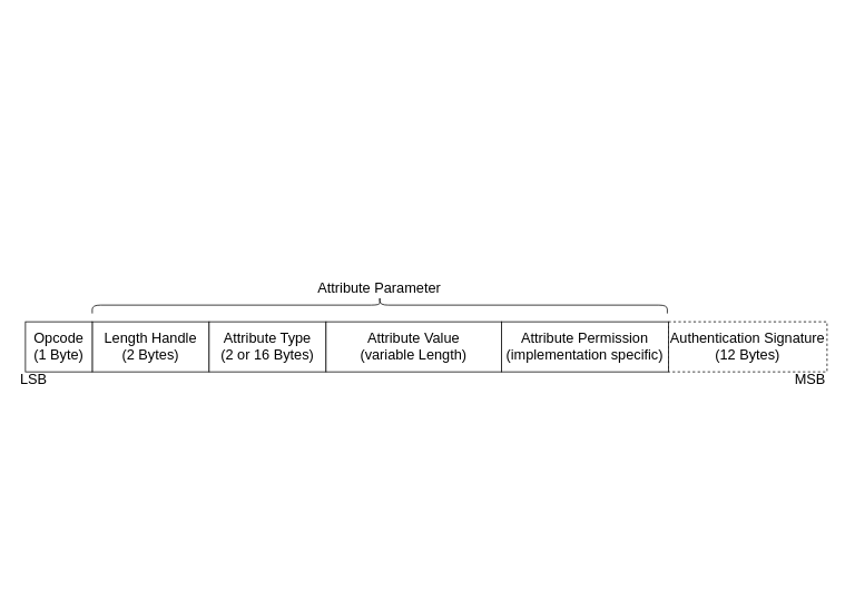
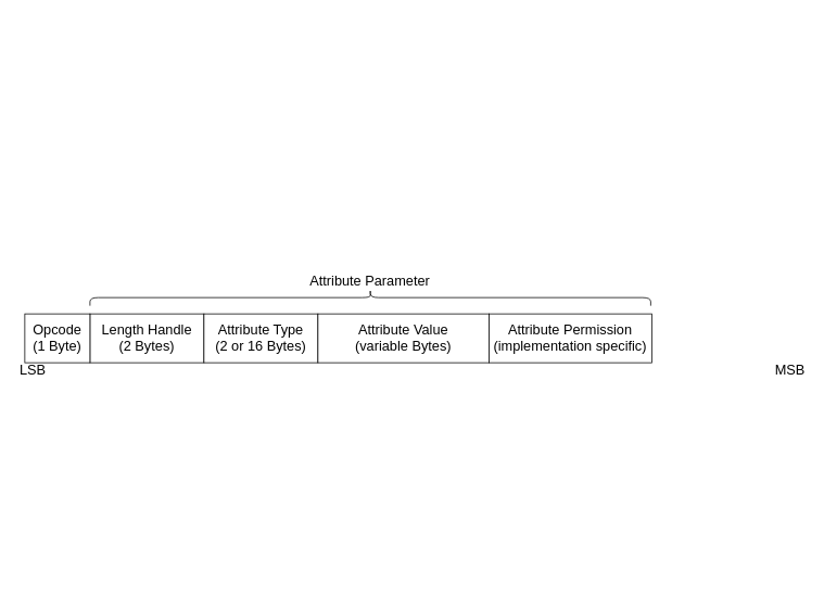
- <mxCell id="10" value="&lt;font style=&quot;font-size: 17px;&quot;&gt;Attribute Value&lt;br style=&quot;font-size: 17px;&quot;&gt;(variable Length)&lt;/font&gt;" style="rounded=0;whiteSpace=wrap;html=1;fontSize=17;" parent="1" vertex="1"><mxGeometry x="390" y="385" width="210" height="60" as="geometry" /></mxCell>
+ <mxCell id="10" value="&lt;font style=&quot;font-size: 17px;&quot;&gt;Attribute Value&lt;br style=&quot;font-size: 17px;&quot;&gt;(variable Bytes)&lt;/font&gt;" style="rounded=0;whiteSpace=wrap;html=1;fontSize=17;" parent="1" vertex="1"><mxGeometry x="390" y="385" width="210" height="60" as="geometry" /></mxCell>
- <mxCell id="2" value="&lt;font style=&quot;font-size: 17px;&quot;&gt;Authentication Signature&lt;br style=&quot;font-size: 17px;&quot;&gt;(12 Bytes)&lt;br style=&quot;font-size: 17px;&quot;&gt;&lt;/font&gt;" style="rounded=0;whiteSpace=wrap;html=1;dashed=1;fontSize=17;" parent="1" vertex="1"><mxGeometry x="800" y="385" width="190" height="60" as="geometry" /></mxCell>
